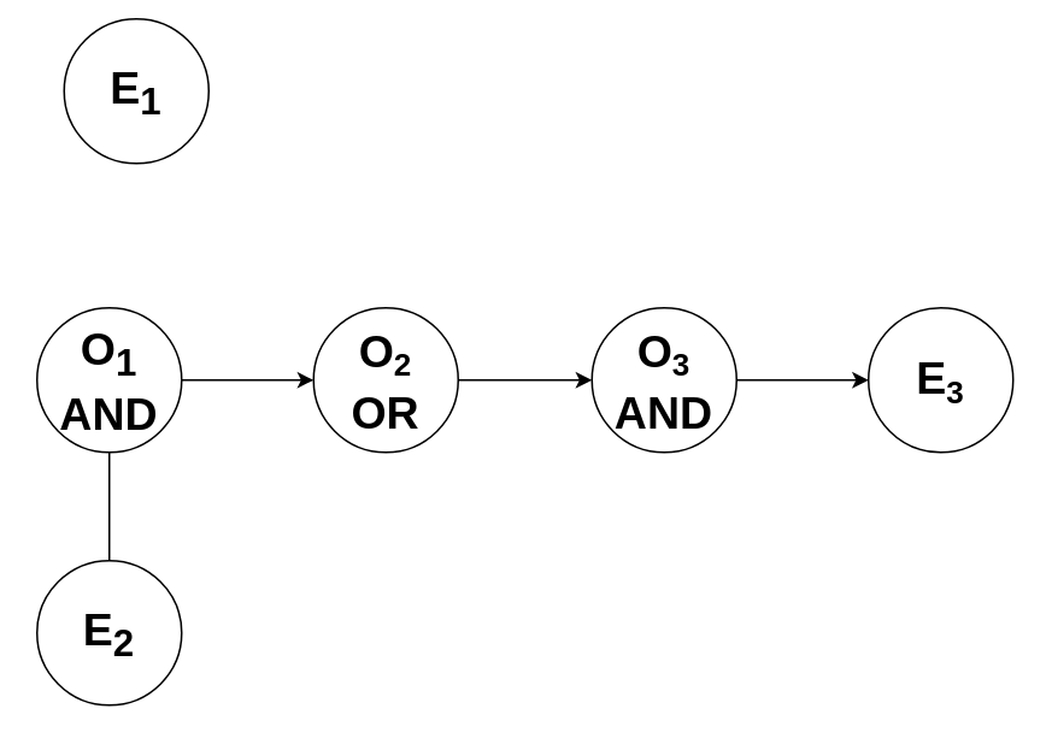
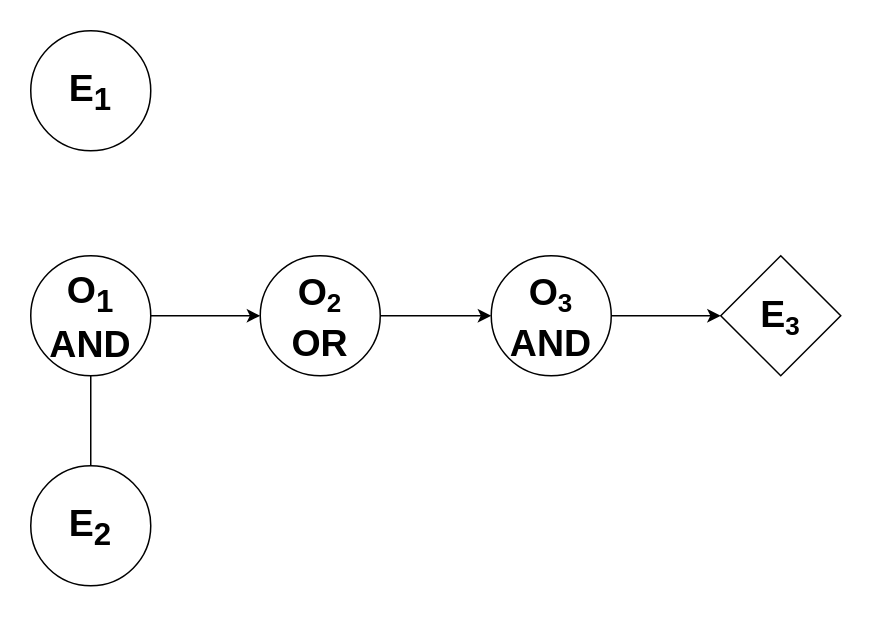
- <mxCell id="4" value="&lt;b style=&quot;font-size: 25px;&quot;&gt;E&lt;sub&gt;1&lt;/sub&gt;&lt;br&gt;&lt;/b&gt;" style="ellipse;whiteSpace=wrap;html=1;aspect=fixed;" parent="1" vertex="1"><mxGeometry x="35" y="10" width="80" height="80" as="geometry" /></mxCell>
+ <mxCell id="4" value="&lt;b style=&quot;font-size: 25px;&quot;&gt;E&lt;sub&gt;1&lt;/sub&gt;&lt;br&gt;&lt;/b&gt;" style="ellipse;whiteSpace=wrap;html=1;aspect=fixed;" parent="1" vertex="1"><mxGeometry x="20" y="20" width="80" height="80" as="geometry" /></mxCell>
- <mxCell id="10" value="&lt;b style=&quot;font-size: 25px;&quot;&gt;E&lt;/b&gt;&lt;b style=&quot;&quot;&gt;&lt;span style=&quot;font-size: 20.833px;&quot;&gt;&lt;sub&gt;3&lt;/sub&gt;&lt;/span&gt;&lt;br&gt;&lt;/b&gt;" style="ellipse;whiteSpace=wrap;html=1;aspect=fixed;" parent="1" vertex="1"><mxGeometry x="480" y="170" width="80" height="80" as="geometry" /></mxCell>
+ <mxCell id="10" value="&lt;b style=&quot;font-size: 25px;&quot;&gt;E&lt;/b&gt;&lt;b style=&quot;&quot;&gt;&lt;span style=&quot;font-size: 20.833px;&quot;&gt;&lt;sub&gt;3&lt;/sub&gt;&lt;/span&gt;&lt;br&gt;&lt;/b&gt;" style="rhombus;whiteSpace=wrap;html=1;aspect=fixed;" parent="1" vertex="1"><mxGeometry x="480" y="170" width="80" height="80" as="geometry" /></mxCell>
